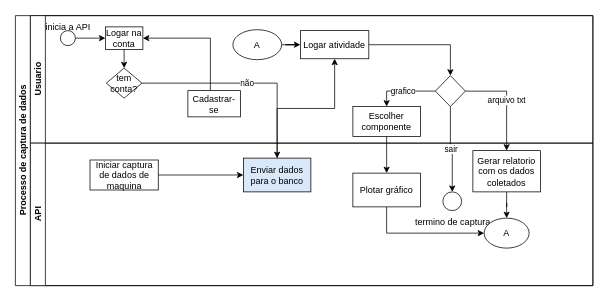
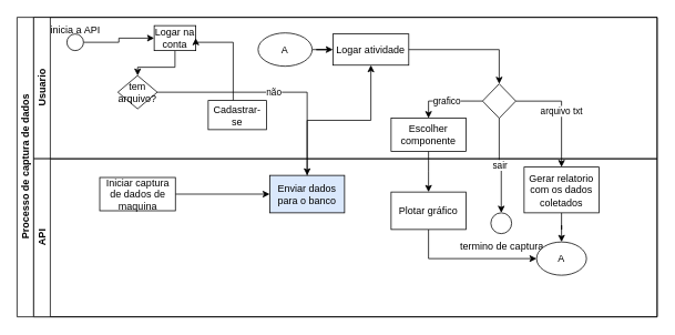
- <mxCell id="7" value="Logar na conta" style="rounded=0;whiteSpace=wrap;html=1;fontFamily=Helvetica;fontSize=12;fontColor=#000000;align=center;" parent="3" vertex="1"><mxGeometry x="100" y="15" width="50" height="30" as="geometry" /></mxCell>
+ <mxCell id="7" value="Logar na conta" style="rounded=0;whiteSpace=wrap;html=1;fontFamily=Helvetica;fontSize=12;fontColor=#000000;align=center;" parent="3" vertex="1"><mxGeometry x="145" y="10" width="50" height="30" as="geometry" /></mxCell>
- <mxCell id="9" value="tem conta?" style="rhombus;whiteSpace=wrap;html=1;" vertex="1" parent="3"><mxGeometry x="101.25" y="70" width="47.5" height="40" as="geometry" /></mxCell>
+ <mxCell id="9" value="tem arquivo?" style="rhombus;whiteSpace=wrap;html=1;" vertex="1" parent="3"><mxGeometry x="101.25" y="70" width="47.5" height="40" as="geometry" /></mxCell>
